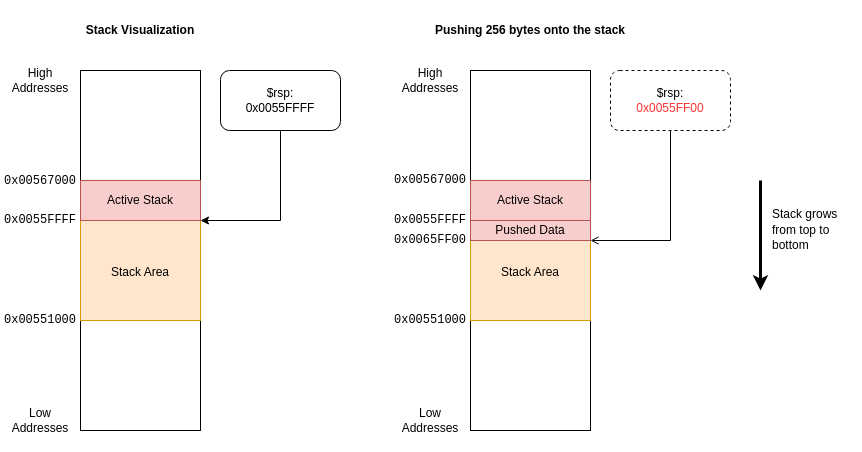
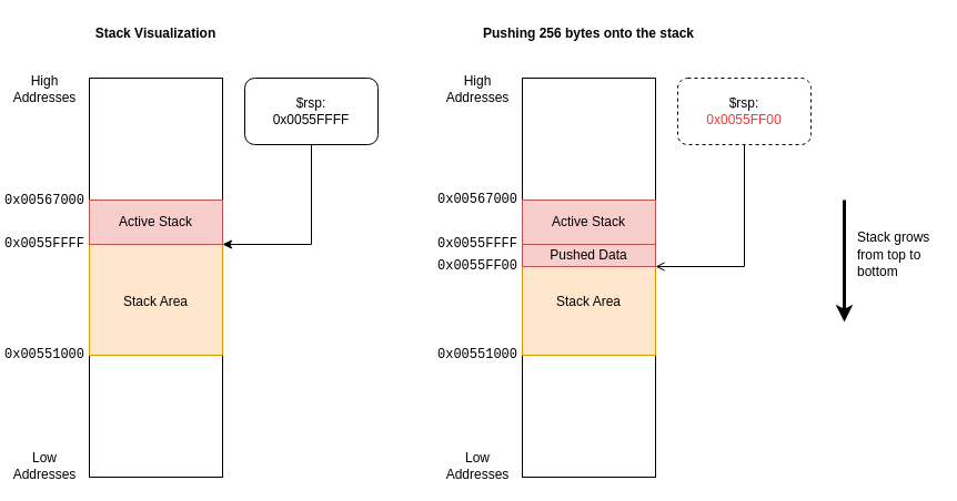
- <mxCell id="23" value="0x0065FF00" style="text;html=1;strokeColor=none;fillColor=none;align=center;verticalAlign=middle;whiteSpace=wrap;rounded=0;fontFamily=Courier New;" vertex="1" parent="1"><mxGeometry x="410" y="230" width="40" height="20" as="geometry" /></mxCell>
+ <mxCell id="23" value="0x0055FF00" style="text;html=1;strokeColor=none;fillColor=none;align=center;verticalAlign=middle;whiteSpace=wrap;rounded=0;fontFamily=Courier New;" vertex="1" parent="1"><mxGeometry x="410" y="230" width="40" height="20" as="geometry" /></mxCell>
